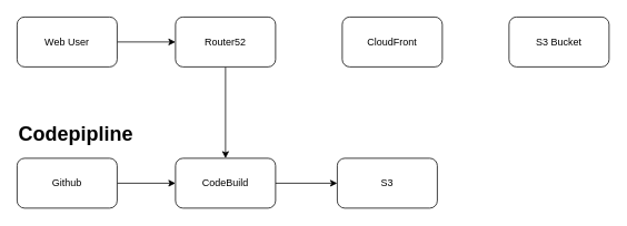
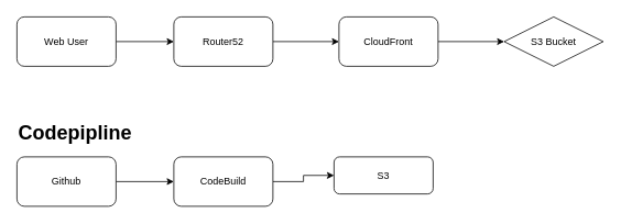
+ <mxCell id="6" value="" style="edgeStyle=orthogonalEdgeStyle;rounded=0;orthogonalLoop=1;jettySize=auto;html=1;" edge="1" parent="1" source="7" target="8"><mxGeometry relative="1" as="geometry" /></mxCell>
- <mxCell id="8" value="S3 Bucket" style="whiteSpace=wrap;html=1;rounded=1;" vertex="1" parent="1"><mxGeometry x="610" y="20" width="120" height="60" as="geometry" /></mxCell>
+ <mxCell id="8" value="S3 Bucket" style="rhombus;whiteSpace=wrap;html=1;" vertex="1" parent="1"><mxGeometry x="610" y="20" width="120" height="60" as="geometry" /></mxCell>
- <mxCell id="4" value="" style="edgeStyle=orthogonalEdgeStyle;rounded=0;orthogonalLoop=1;jettySize=auto;html=1;" edge="1" parent="1" source="5" target="13"><mxGeometry relative="1" as="geometry" /></mxCell>
+ <mxCell id="4" value="" style="edgeStyle=orthogonalEdgeStyle;rounded=0;orthogonalLoop=1;jettySize=auto;html=1;" edge="1" parent="1" source="5" target="7"><mxGeometry relative="1" as="geometry" /></mxCell>
- <mxCell id="14" value="S3" style="rounded=1;whiteSpace=wrap;html=1;" vertex="1" parent="1"><mxGeometry x="404" y="190" width="120" height="60" as="geometry" /></mxCell>
+ <mxCell id="14" value="S3" style="rounded=1;whiteSpace=wrap;html=1;" vertex="1" parent="1"><mxGeometry x="404" y="190" width="120" height="45" as="geometry" /></mxCell>
